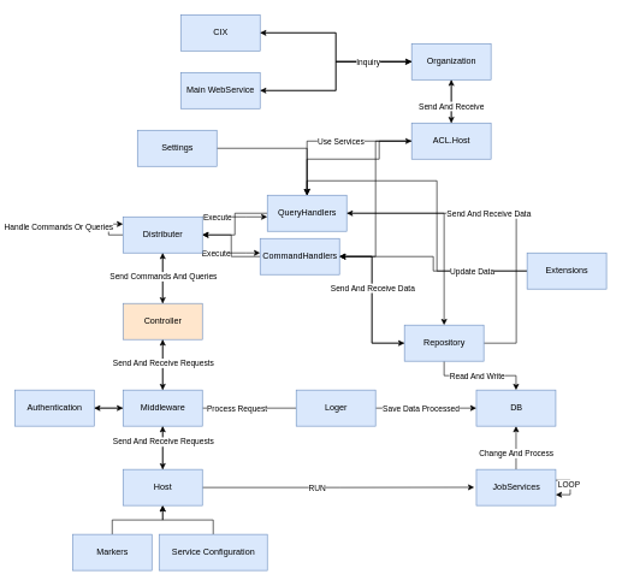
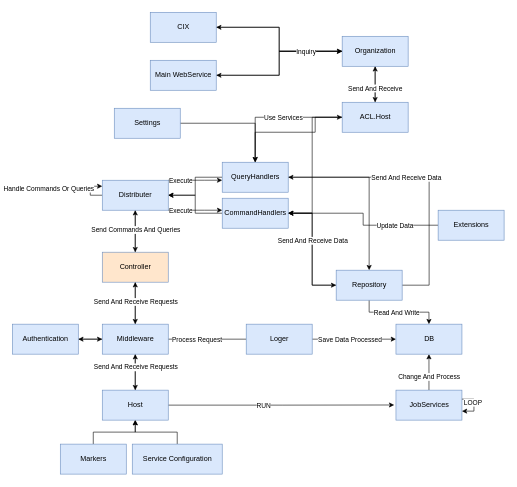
- <mxCell id="49" style="edgeStyle=orthogonalEdgeStyle;rounded=0;orthogonalLoop=1;jettySize=auto;html=1;entryX=0.5;entryY=0;entryDx=0;entryDy=0;" edge="1" parent="1" source="52" target="38"><mxGeometry relative="1" as="geometry" /></mxCell>
- <mxCell id="41" value="CommandHandlers" style="html=1;fillColor=#dae8fc;strokeColor=#6c8ebf;" vertex="1" parent="1"><mxGeometry x="360" y="330" width="110" height="50" as="geometry" /></mxCell>
+ <mxCell id="41" value="CommandHandlers" style="html=1;fillColor=#dae8fc;strokeColor=#6c8ebf;" vertex="1" parent="1"><mxGeometry x="370" y="330" width="110" height="50" as="geometry" /></mxCell>
